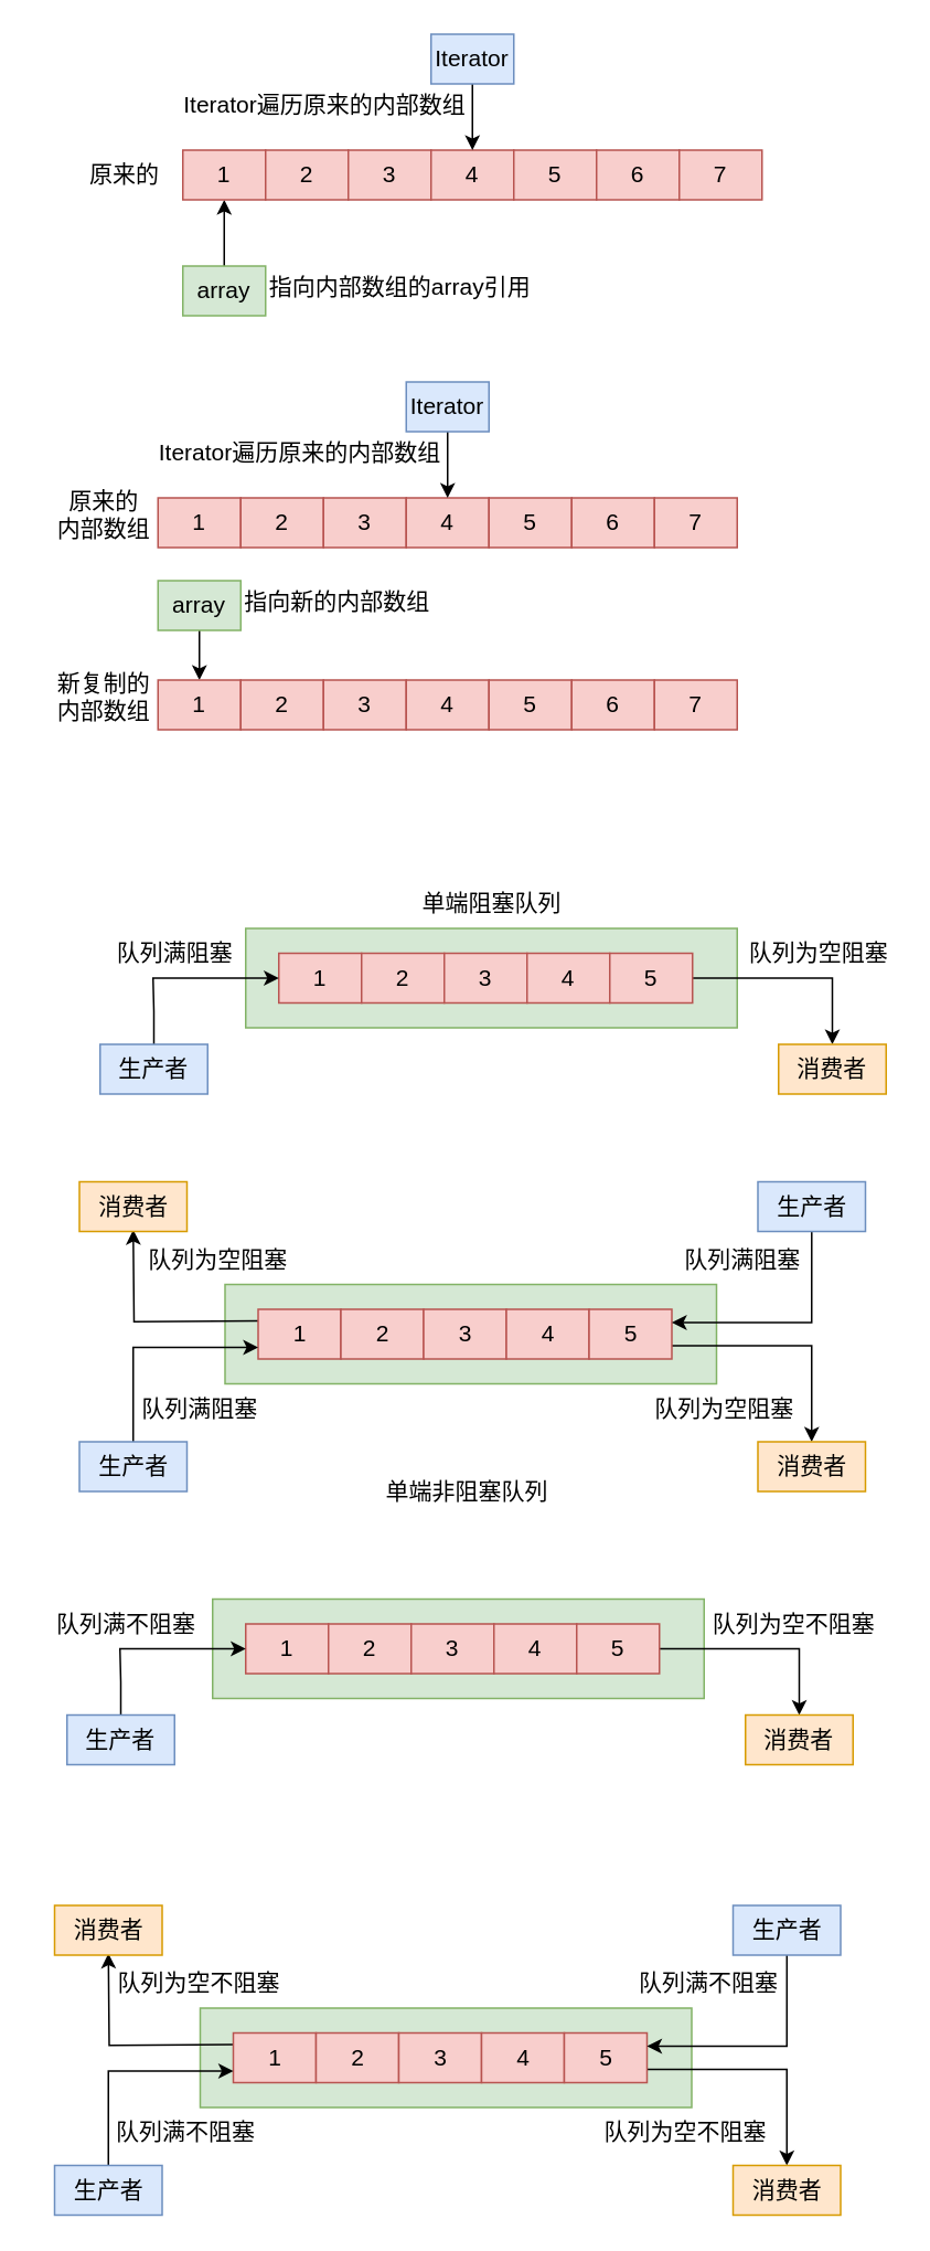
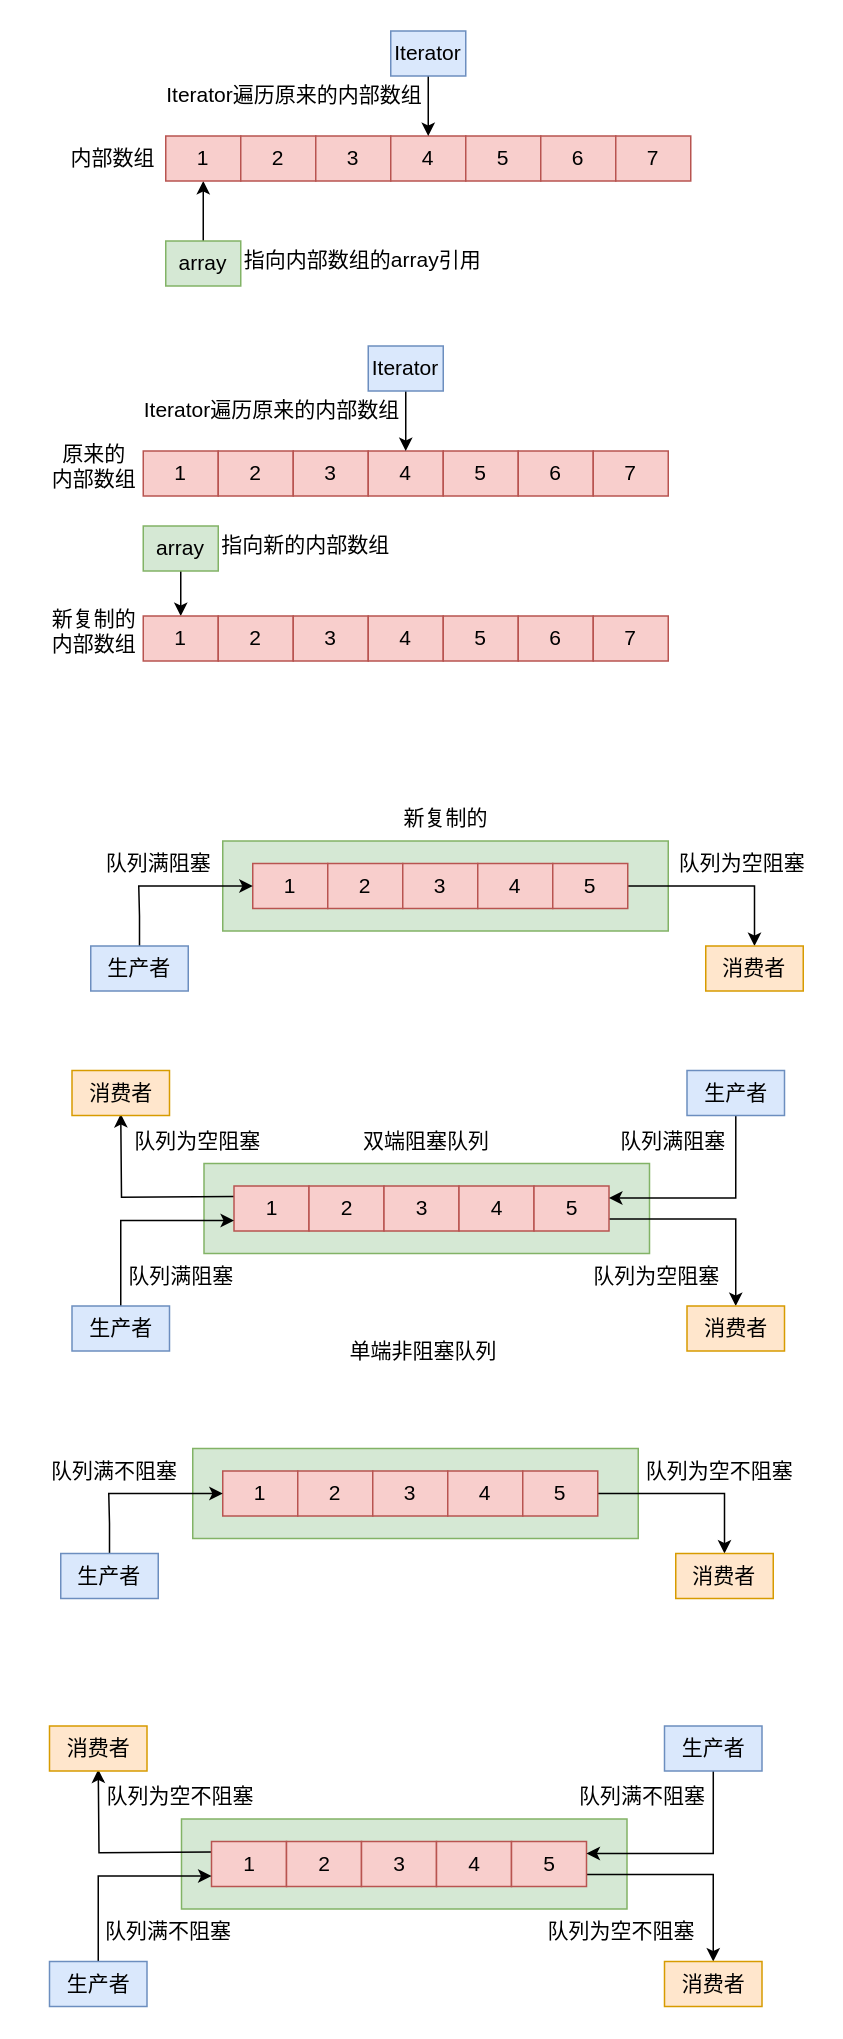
- <mxCell id="14" value="原来的" style="text;html=1;strokeColor=none;fillColor=none;align=center;verticalAlign=middle;whiteSpace=wrap;rounded=0;fontSize=14;" parent="1" vertex="1"><mxGeometry x="40" y="95" width="70" height="20" as="geometry" /></mxCell>
+ <mxCell id="14" value="内部数组" style="text;html=1;strokeColor=none;fillColor=none;align=center;verticalAlign=middle;whiteSpace=wrap;rounded=0;fontSize=14;" parent="1" vertex="1"><mxGeometry x="40" y="95" width="70" height="20" as="geometry" /></mxCell>
- <mxCell id="48" value="单端阻塞队列" style="text;html=1;strokeColor=none;fillColor=none;align=center;verticalAlign=middle;whiteSpace=wrap;rounded=0;fontSize=14;" parent="1" vertex="1"><mxGeometry x="246.5" y="535" width="100" height="20" as="geometry" /></mxCell>
+ <mxCell id="48" value="新复制的" style="text;html=1;strokeColor=none;fillColor=none;align=center;verticalAlign=middle;whiteSpace=wrap;rounded=0;fontSize=14;" parent="1" vertex="1"><mxGeometry x="246.5" y="535" width="100" height="20" as="geometry" /></mxCell>
+ <mxCell id="60" value="双端阻塞队列" style="text;html=1;strokeColor=none;fillColor=none;align=center;verticalAlign=middle;whiteSpace=wrap;rounded=0;fontSize=14;" parent="1" vertex="1"><mxGeometry x="234" y="750" width="100" height="20" as="geometry" /></mxCell>
